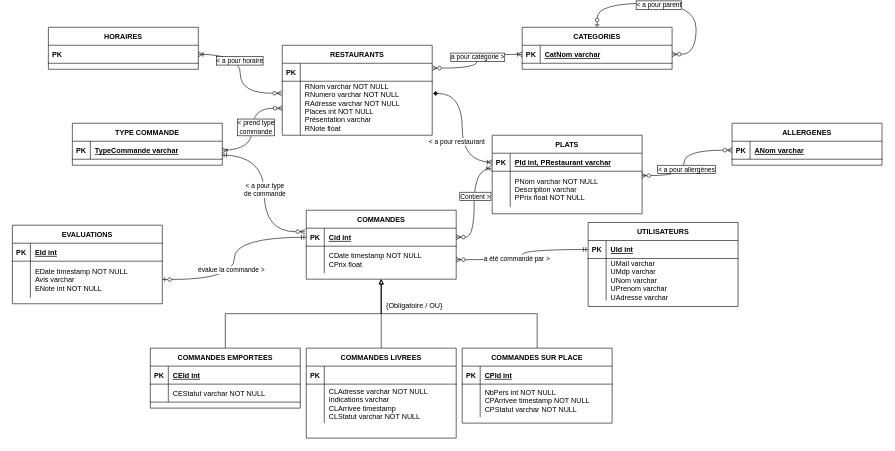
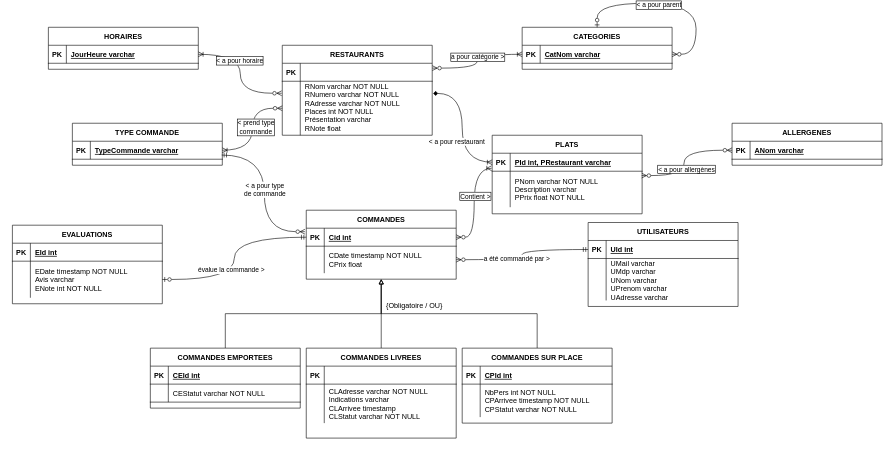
+ <mxCell id="76" value="JourHeure varchar" style="shape=partialRectangle;overflow=hidden;connectable=0;fillColor=none;top=0;left=0;bottom=0;right=0;align=left;spacingLeft=6;fontStyle=5;" parent="74" vertex="1"><mxGeometry x="30" width="220" height="30" as="geometry"><mxRectangle width="220" height="30" as="alternateBounds" /></mxGeometry></mxCell>
